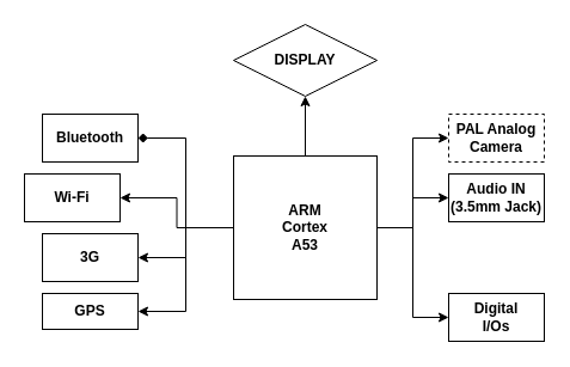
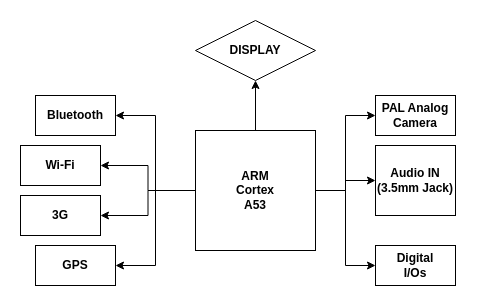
- <mxCell id="3" style="edgeStyle=orthogonalEdgeStyle;rounded=0;orthogonalLoop=1;jettySize=auto;html=1;endArrow=diamond;" edge="1" parent="1" source="10" target="12"><mxGeometry relative="1" as="geometry" /></mxCell>
+ <mxCell id="3" style="edgeStyle=orthogonalEdgeStyle;rounded=0;orthogonalLoop=1;jettySize=auto;html=1;" edge="1" parent="1" source="10" target="12"><mxGeometry relative="1" as="geometry" /></mxCell>
- <mxCell id="16" value="&lt;b&gt;PAL Analog&lt;br&gt;Camera&lt;/b&gt;" style="rounded=0;whiteSpace=wrap;html=1;dashed=1;" vertex="1" parent="1"><mxGeometry x="375" y="95" width="80" height="40" as="geometry" /></mxCell>
+ <mxCell id="16" value="&lt;b&gt;PAL Analog&lt;br&gt;Camera&lt;/b&gt;" style="rounded=0;whiteSpace=wrap;html=1;" vertex="1" parent="1"><mxGeometry x="375" y="95" width="80" height="40" as="geometry" /></mxCell>
- <mxCell id="17" value="Audio IN&lt;br&gt;(3.5mm Jack)" style="rounded=0;whiteSpace=wrap;html=1;fontStyle=1" vertex="1" parent="1"><mxGeometry x="375" y="145" width="80" height="40" as="geometry" /></mxCell>
+ <mxCell id="17" value="Audio IN&lt;br&gt;(3.5mm Jack)" style="rounded=0;whiteSpace=wrap;html=1;fontStyle=1" vertex="1" parent="1"><mxGeometry x="375" y="145" width="80" height="70" as="geometry" /></mxCell>
- <mxCell id="14" value="&lt;b&gt;3G&lt;/b&gt;" style="rounded=0;whiteSpace=wrap;html=1;" vertex="1" parent="1"><mxGeometry x="35" y="195" width="80" height="40" as="geometry" /></mxCell>
+ <mxCell id="14" value="&lt;b&gt;3G&lt;/b&gt;" style="rounded=0;whiteSpace=wrap;html=1;" vertex="1" parent="1"><mxGeometry x="20" y="195" width="80" height="40" as="geometry" /></mxCell>
- <mxCell id="15" value="&lt;b&gt;GPS&lt;/b&gt;" style="rounded=0;whiteSpace=wrap;html=1;" vertex="1" parent="1"><mxGeometry x="35" y="245" width="80" height="30" as="geometry" /></mxCell>
+ <mxCell id="15" value="&lt;b&gt;GPS&lt;/b&gt;" style="rounded=0;whiteSpace=wrap;html=1;" vertex="1" parent="1"><mxGeometry x="35" y="245" width="80" height="40" as="geometry" /></mxCell>
